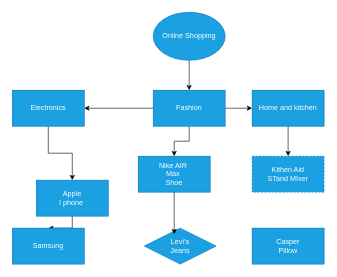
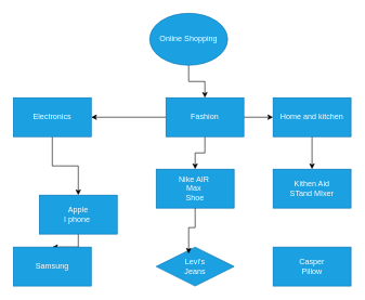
- <mxCell id="3" value="Online Shopping" style="ellipse;whiteSpace=wrap;html=1;fillColor=#1ba1e2;fontColor=#ffffff;strokeColor=#006EAF;" vertex="1" parent="1"><mxGeometry x="255" y="20" width="120" height="80" as="geometry" /></mxCell>
+ <mxCell id="3" value="Online Shopping" style="ellipse;whiteSpace=wrap;html=1;fillColor=#1ba1e2;fontColor=#ffffff;strokeColor=#006EAF;" vertex="1" parent="1"><mxGeometry x="230" y="20" width="120" height="80" as="geometry" /></mxCell>
- <mxCell id="14" value="Nike AIR&amp;nbsp;&lt;div&gt;Max&amp;nbsp;&lt;/div&gt;&lt;div&gt;Shoe&lt;/div&gt;" style="rounded=0;whiteSpace=wrap;html=1;fillColor=#1ba1e2;fontColor=#ffffff;strokeColor=#006EAF;" vertex="1" parent="1"><mxGeometry x="230" y="260" width="120" height="60" as="geometry" /></mxCell>
+ <mxCell id="14" value="Nike AIR&amp;nbsp;&lt;div&gt;Max&amp;nbsp;&lt;/div&gt;&lt;div&gt;Shoe&lt;/div&gt;" style="rounded=0;whiteSpace=wrap;html=1;fillColor=#1ba1e2;fontColor=#ffffff;strokeColor=#006EAF;" vertex="1" parent="1"><mxGeometry x="240" y="260" width="120" height="60" as="geometry" /></mxCell>
- <mxCell id="15" value="Kithen Aid&lt;div&gt;STand MIxer&lt;/div&gt;" style="rounded=0;whiteSpace=wrap;html=1;fillColor=#1ba1e2;fontColor=#ffffff;strokeColor=#006EAF;dashed=1;" vertex="1" parent="1"><mxGeometry x="420" y="260" width="120" height="60" as="geometry" /></mxCell>
+ <mxCell id="15" value="Kithen Aid&lt;div&gt;STand MIxer&lt;/div&gt;" style="rounded=0;whiteSpace=wrap;html=1;fillColor=#1ba1e2;fontColor=#ffffff;strokeColor=#006EAF;" vertex="1" parent="1"><mxGeometry x="420" y="260" width="120" height="60" as="geometry" /></mxCell>
